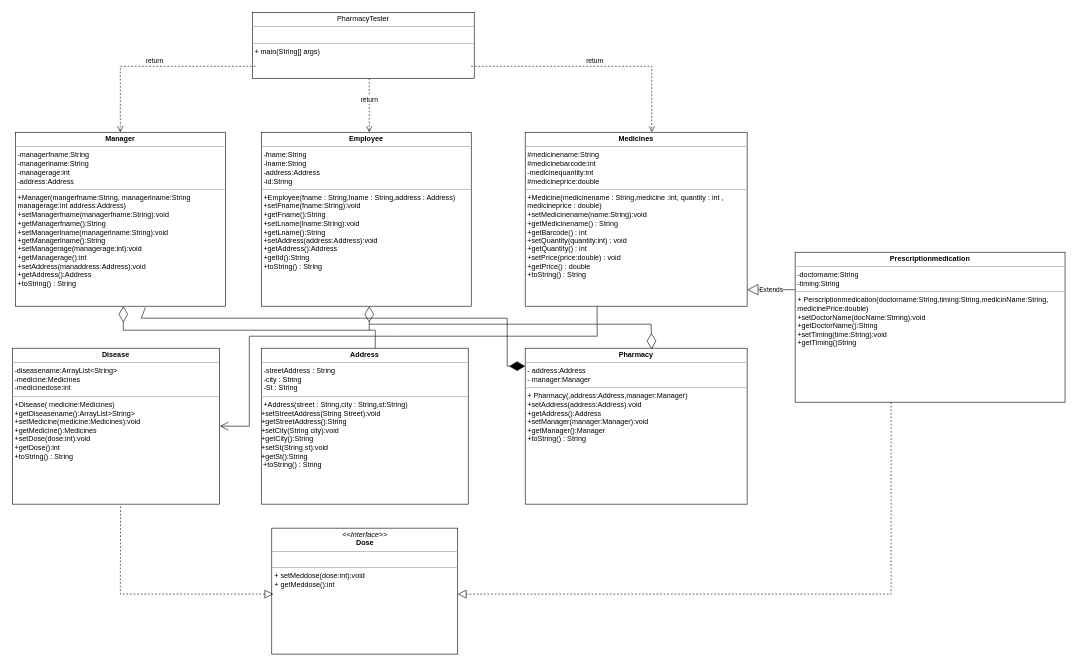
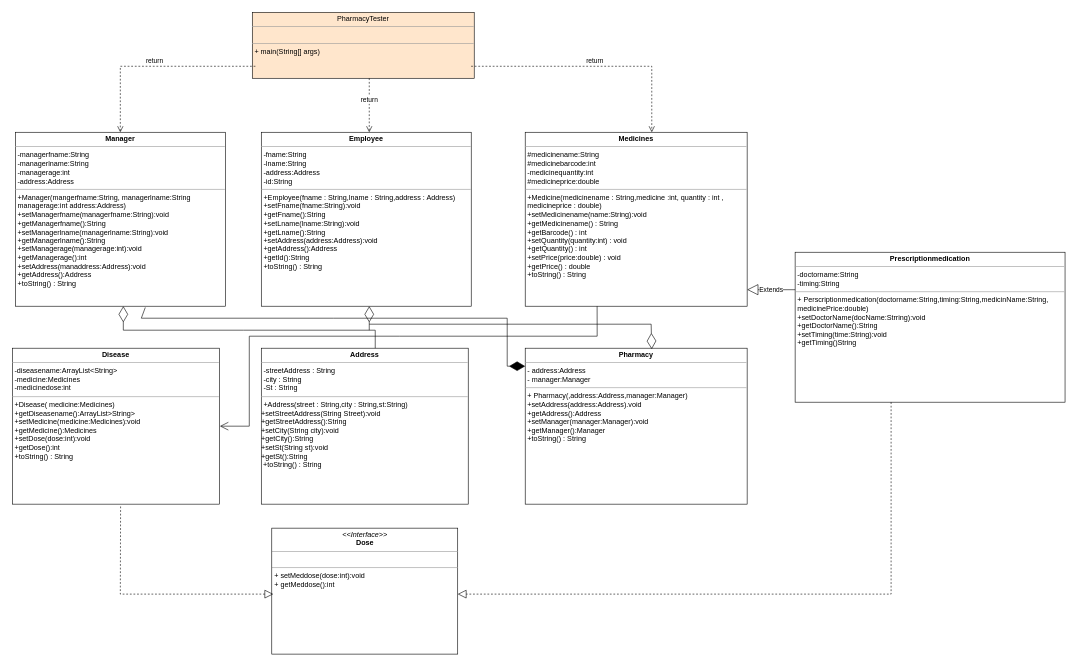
- <mxCell id="10" value="&lt;p style=&quot;margin:0px;margin-top:4px;text-align:center;&quot;&gt;PharmacyTester&lt;/p&gt;&lt;hr size=&quot;1&quot;&gt;&lt;p style=&quot;margin:0px;margin-left:4px;&quot;&gt;&lt;br&gt;&lt;/p&gt;&lt;hr size=&quot;1&quot;&gt;&lt;p style=&quot;margin:0px;margin-left:4px;&quot;&gt;+ main(String[] args)&lt;/p&gt;" style="verticalAlign=top;align=left;overflow=fill;fontSize=12;fontFamily=Helvetica;html=1;" parent="1" vertex="1"><mxGeometry x="420" y="20" width="370" height="110" as="geometry" /></mxCell>
+ <mxCell id="10" value="&lt;p style=&quot;margin:0px;margin-top:4px;text-align:center;&quot;&gt;PharmacyTester&lt;/p&gt;&lt;hr size=&quot;1&quot;&gt;&lt;p style=&quot;margin:0px;margin-left:4px;&quot;&gt;&lt;br&gt;&lt;/p&gt;&lt;hr size=&quot;1&quot;&gt;&lt;p style=&quot;margin:0px;margin-left:4px;&quot;&gt;+ main(String[] args)&lt;/p&gt;" style="verticalAlign=top;align=left;overflow=fill;fontSize=12;fontFamily=Helvetica;html=1;fillColor=#ffe6cc;" parent="1" vertex="1"><mxGeometry x="420" y="20" width="370" height="110" as="geometry" /></mxCell>
